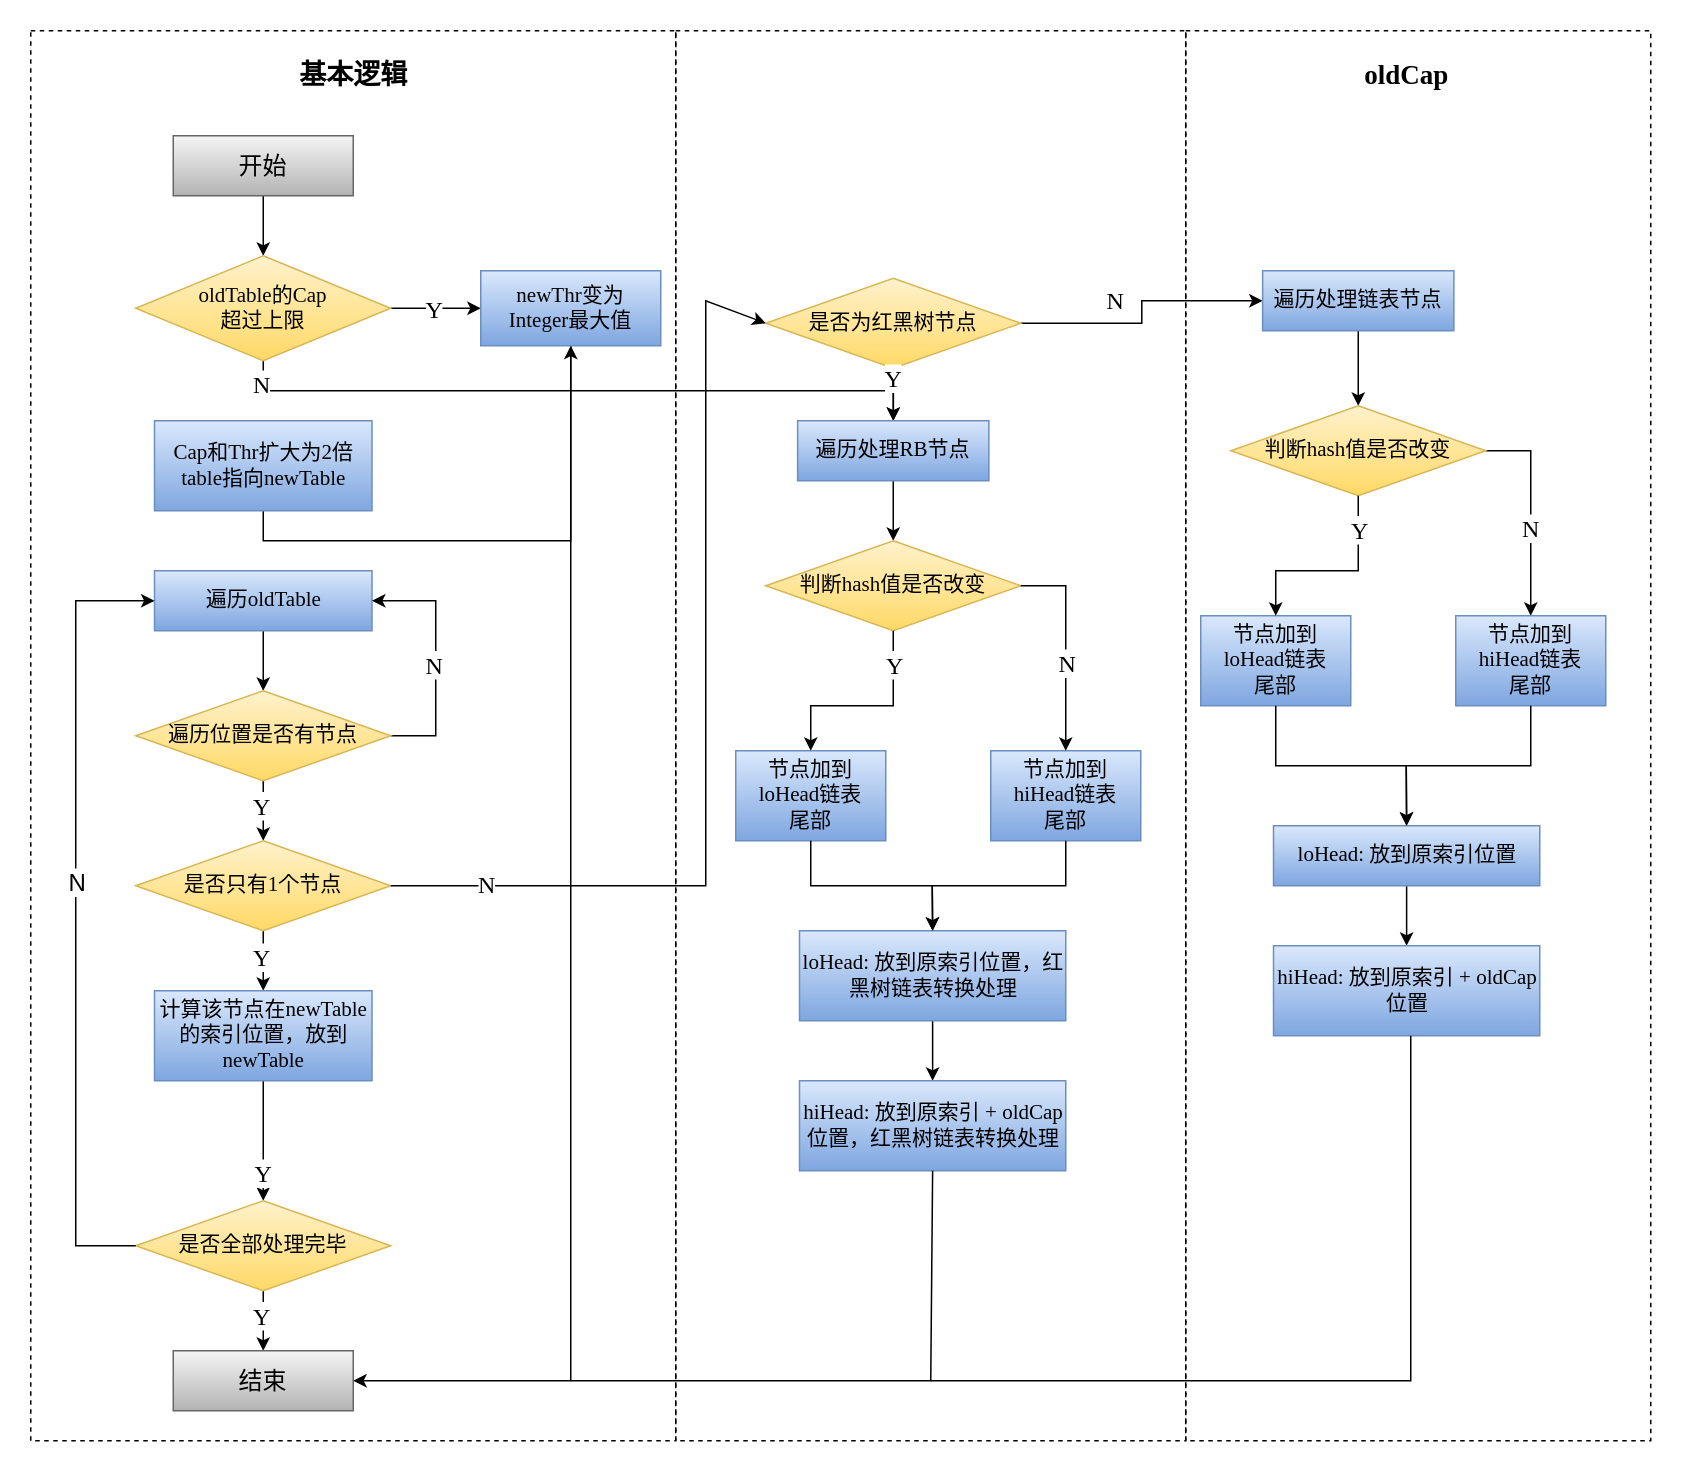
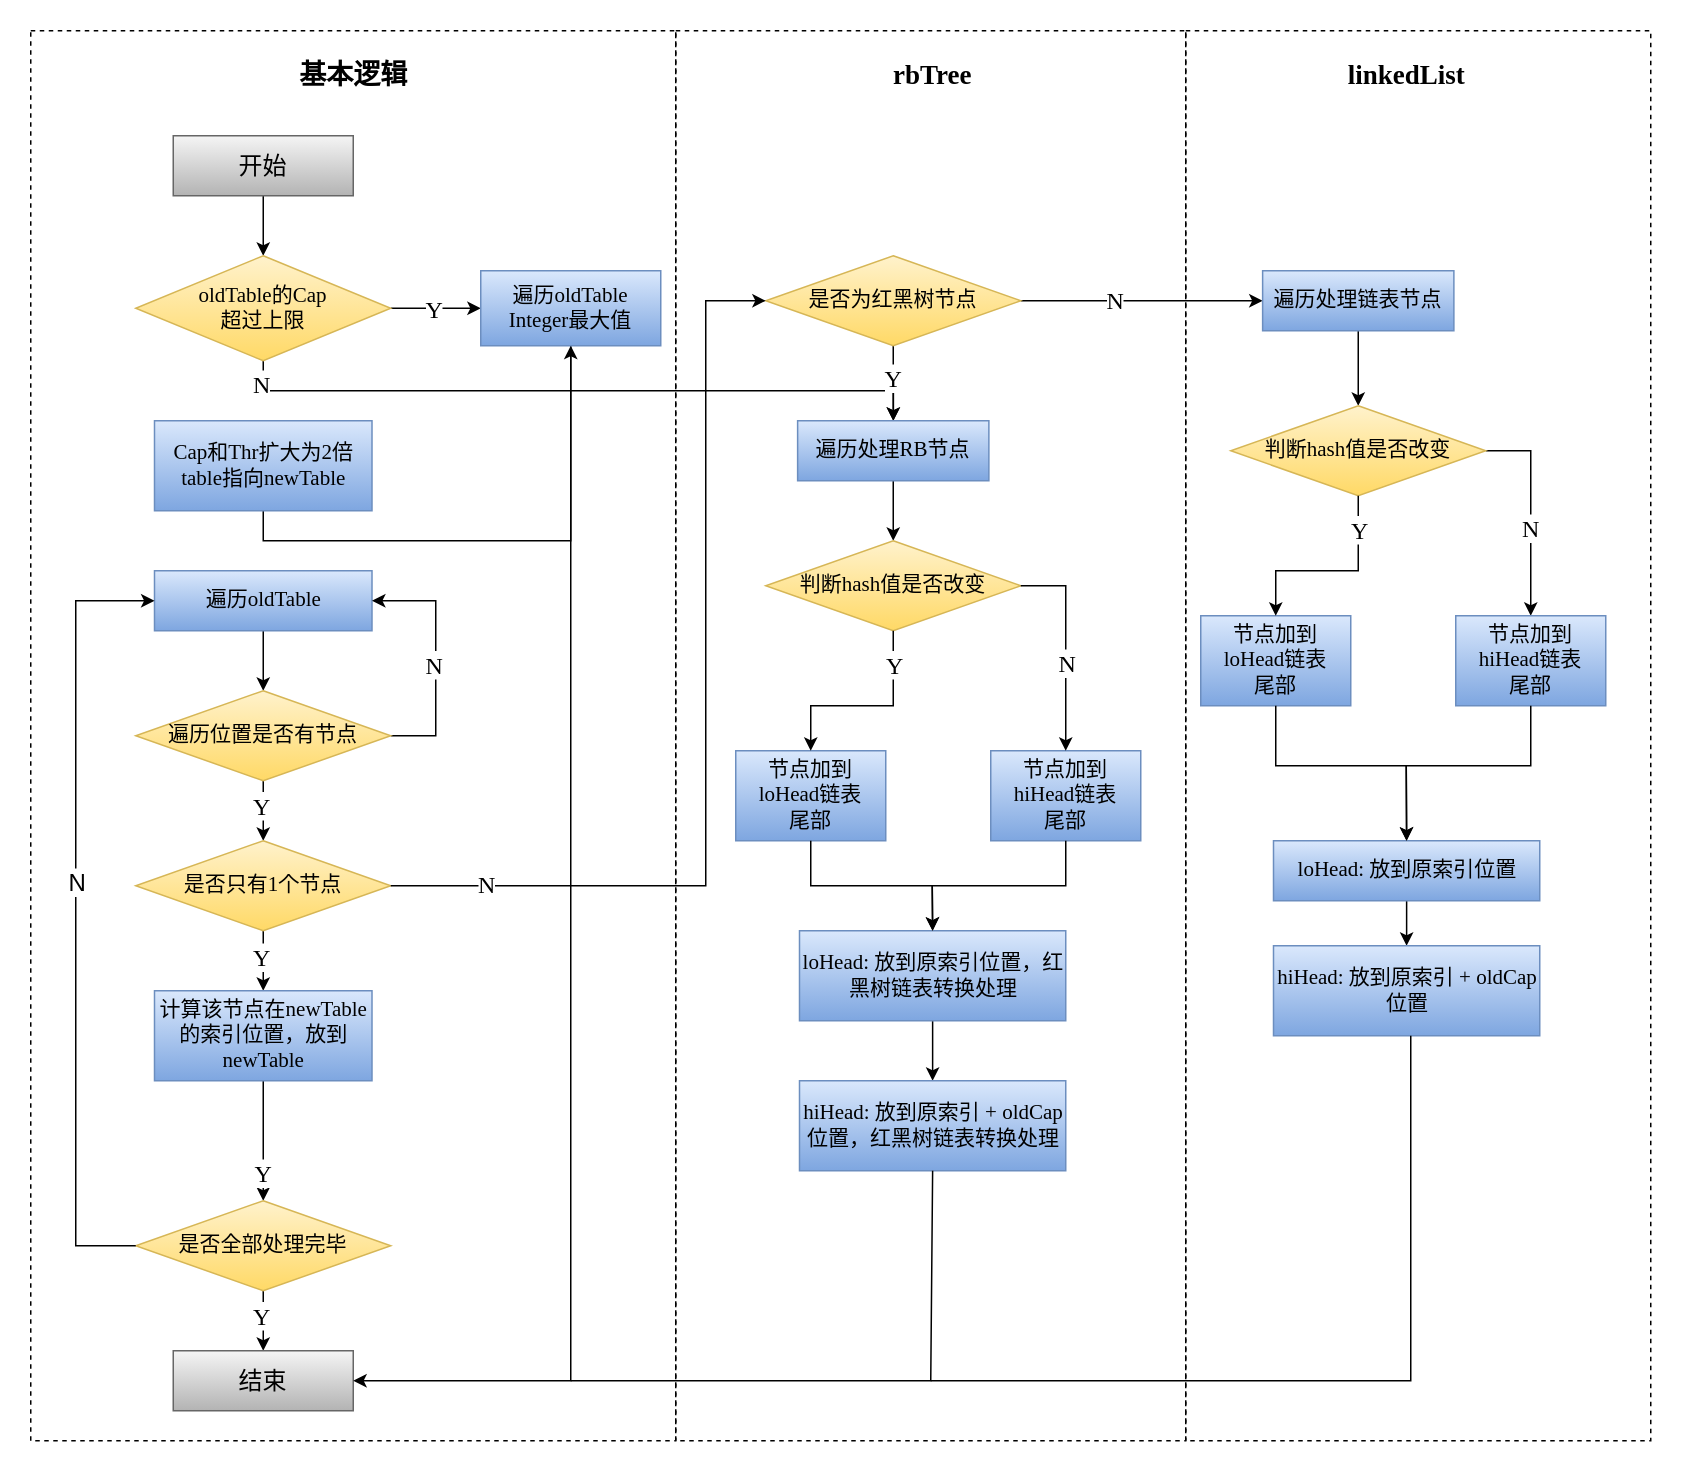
+ <mxCell id="69" value="&lt;font size=&quot;1&quot; face=&quot;Verdana&quot;&gt;&lt;b style=&quot;font-size: 18px;&quot;&gt;rbTree&lt;/b&gt;&lt;/font&gt;" style="text;html=1;align=center;verticalAlign=middle;resizable=0;points=[];autosize=1;strokeColor=none;fillColor=none;" parent="1" vertex="1"><mxGeometry x="576.25" y="30" width="90" height="40" as="geometry" /></mxCell>
- <mxCell id="71" value="&lt;font size=&quot;1&quot; face=&quot;Verdana&quot;&gt;&lt;b style=&quot;font-size: 18px;&quot;&gt;oldCap&lt;/b&gt;&lt;/font&gt;" style="text;html=1;align=center;verticalAlign=middle;resizable=0;points=[];autosize=1;strokeColor=none;fillColor=none;" parent="1" vertex="1"><mxGeometry x="877.25" y="30" width="120" height="40" as="geometry" /></mxCell>
+ <mxCell id="71" value="&lt;font size=&quot;1&quot; face=&quot;Verdana&quot;&gt;&lt;b style=&quot;font-size: 18px;&quot;&gt;linkedList&lt;/b&gt;&lt;/font&gt;" style="text;html=1;align=center;verticalAlign=middle;resizable=0;points=[];autosize=1;strokeColor=none;fillColor=none;" parent="1" vertex="1"><mxGeometry x="877.25" y="30" width="120" height="40" as="geometry" /></mxCell>
- <mxCell id="32" value="&lt;font face=&quot;Verdana&quot;&gt;&lt;span style=&quot;font-size: 14px;&quot;&gt;newThr变为&lt;br&gt;Integer最大值&lt;/span&gt;&lt;/font&gt;" style="rounded=0;whiteSpace=wrap;html=1;fillColor=#dae8fc;gradientColor=#7ea6e0;strokeColor=#6c8ebf;" parent="1" vertex="1"><mxGeometry x="320" y="180" width="120" height="50" as="geometry" /></mxCell>
+ <mxCell id="32" value="&lt;font face=&quot;Verdana&quot;&gt;&lt;span style=&quot;font-size: 14px;&quot;&gt;遍历oldTable&lt;br&gt;Integer最大值&lt;/span&gt;&lt;/font&gt;" style="rounded=0;whiteSpace=wrap;html=1;fillColor=#dae8fc;gradientColor=#7ea6e0;strokeColor=#6c8ebf;" parent="1" vertex="1"><mxGeometry x="320" y="180" width="120" height="50" as="geometry" /></mxCell>
- <mxCell id="36" value="&lt;font face=&quot;Verdana&quot;&gt;&lt;span style=&quot;font-size: 14px;&quot;&gt;是否为红黑树节点&lt;/span&gt;&lt;/font&gt;" style="rhombus;whiteSpace=wrap;html=1;fillColor=#fff2cc;gradientColor=#ffd966;strokeColor=#d6b656;" parent="1" vertex="1"><mxGeometry x="510" y="185" width="170" height="60" as="geometry" /></mxCell>
+ <mxCell id="36" value="&lt;font face=&quot;Verdana&quot;&gt;&lt;span style=&quot;font-size: 14px;&quot;&gt;是否为红黑树节点&lt;/span&gt;&lt;/font&gt;" style="rhombus;whiteSpace=wrap;html=1;fillColor=#fff2cc;gradientColor=#ffd966;strokeColor=#d6b656;" parent="1" vertex="1"><mxGeometry x="510" y="170" width="170" height="60" as="geometry" /></mxCell>
- <mxCell id="63" value="&lt;font face=&quot;Verdana&quot;&gt;&lt;span style=&quot;font-size: 14px;&quot;&gt;loHead: 放到原索引位置&lt;/span&gt;&lt;/font&gt;" style="rounded=0;whiteSpace=wrap;html=1;fillColor=#dae8fc;gradientColor=#7ea6e0;strokeColor=#6c8ebf;" parent="1" vertex="1"><mxGeometry x="848.5" y="550" width="177.5" height="40" as="geometry" /></mxCell>
+ <mxCell id="63" value="&lt;font face=&quot;Verdana&quot;&gt;&lt;span style=&quot;font-size: 14px;&quot;&gt;loHead: 放到原索引位置&lt;/span&gt;&lt;/font&gt;" style="rounded=0;whiteSpace=wrap;html=1;fillColor=#dae8fc;gradientColor=#7ea6e0;strokeColor=#6c8ebf;" parent="1" vertex="1"><mxGeometry x="848.5" y="560" width="177.5" height="40" as="geometry" /></mxCell>
